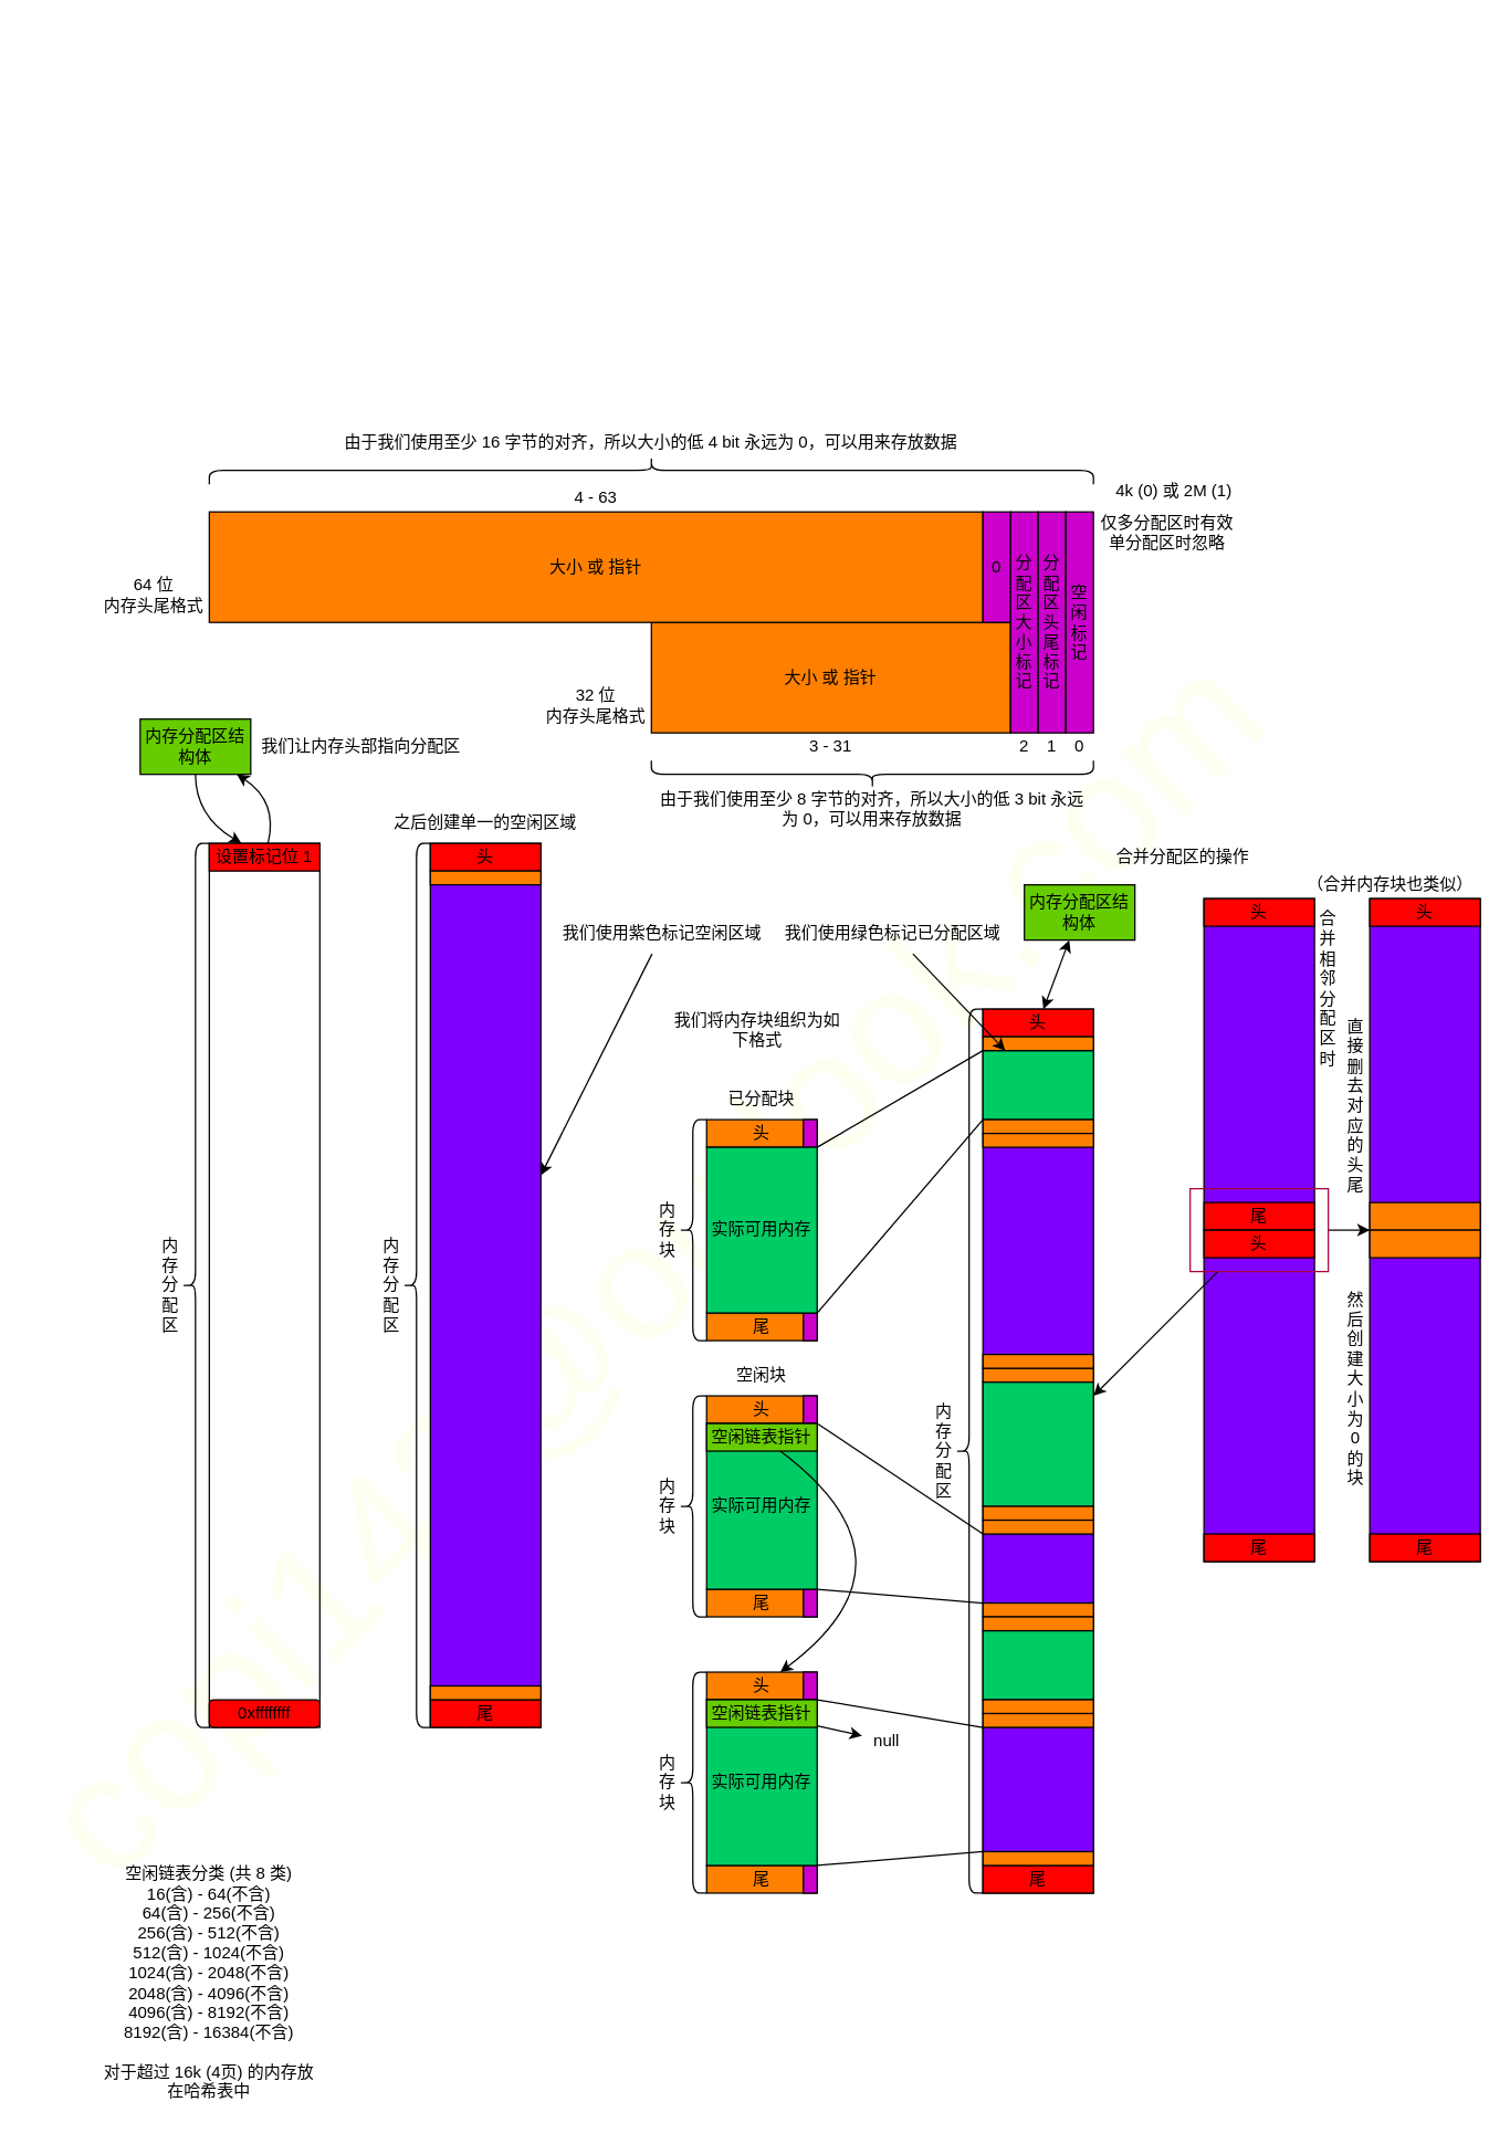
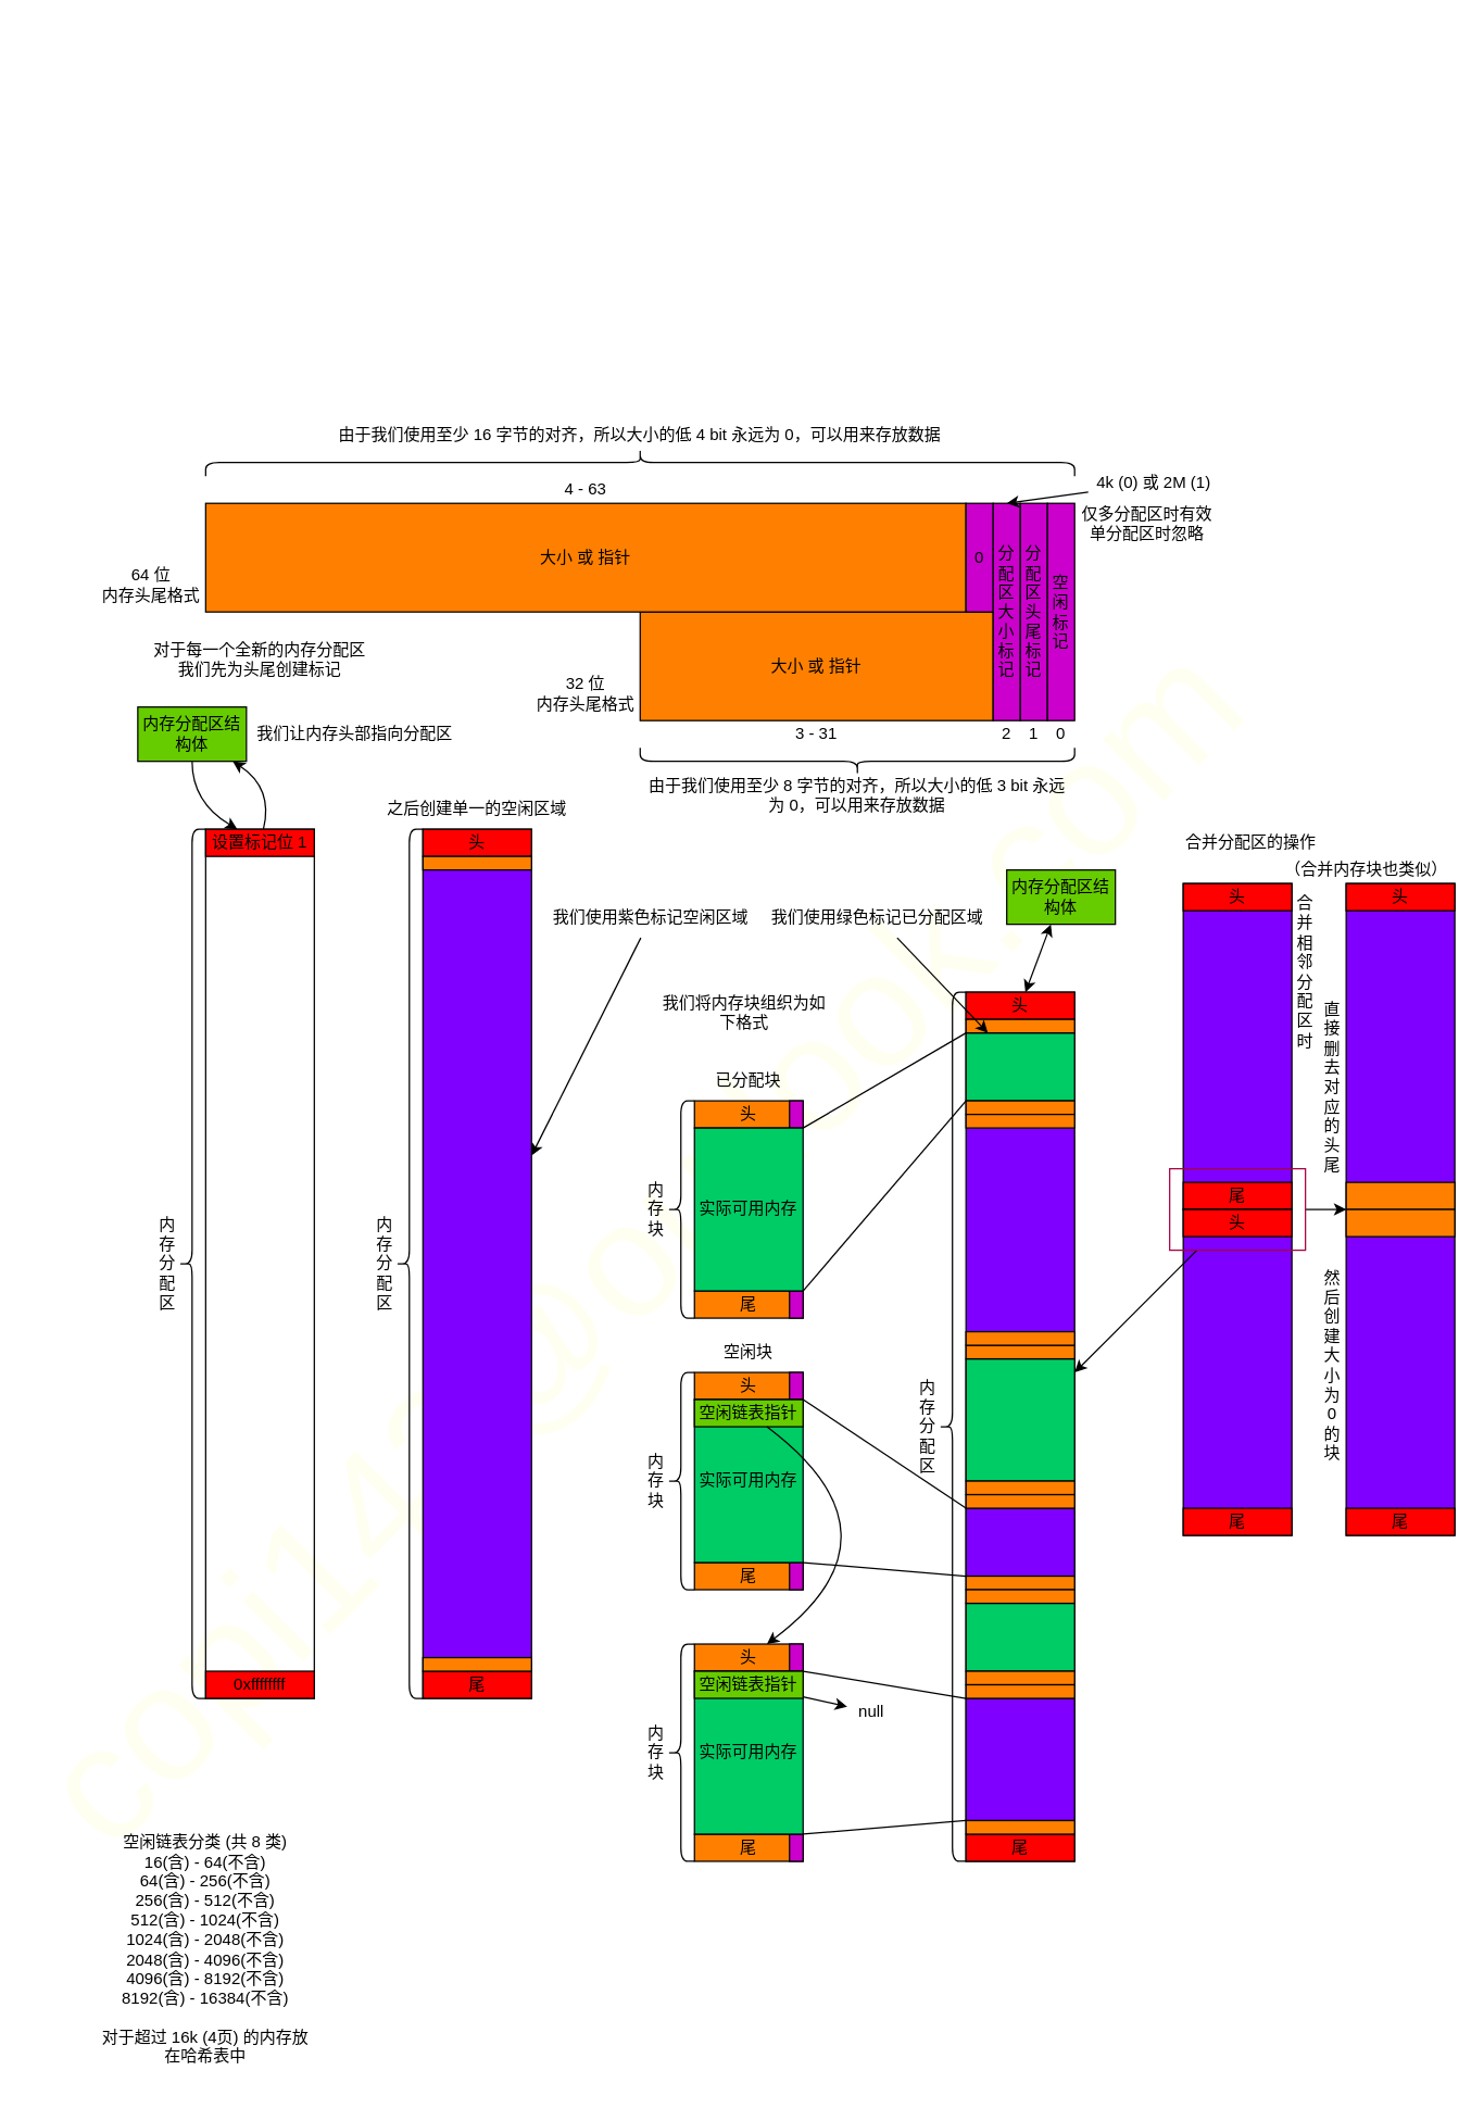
+ <mxCell id="118" style="edgeStyle=none;html=1;entryX=0.5;entryY=0;entryDx=0;entryDy=0;" parent="1" source="119" target="108" edge="1"><mxGeometry relative="1" as="geometry" /></mxCell>
+ <mxCell id="3" value="对于每一个全新的内存分配区&lt;br&gt;我们先为头尾创建标记" style="text;html=1;strokeColor=none;fillColor=none;align=center;verticalAlign=middle;whiteSpace=wrap;rounded=0;" parent="1" vertex="1"><mxGeometry x="60" y="470" width="160" height="30" as="geometry" /></mxCell>
- <mxCell id="141" value="合并分配区的操作" style="text;html=1;strokeColor=none;fillColor=none;align=center;verticalAlign=middle;whiteSpace=wrap;rounded=0;labelBackgroundColor=none;" parent="1" vertex="1"><mxGeometry x="755" y="610" width="100" height="20" as="geometry" /></mxCell>
+ <mxCell id="141" value="合并分配区的操作" style="text;html=1;strokeColor=none;fillColor=none;align=center;verticalAlign=middle;whiteSpace=wrap;rounded=0;labelBackgroundColor=none;" parent="1" vertex="1"><mxGeometry x="820" y="610" width="100" height="20" as="geometry" /></mxCell>
- <mxCell id="7" value="0xffffffff" style="whiteSpace=wrap;html=1;fillColor=#FF0000;rounded=1;" parent="4" vertex="1"><mxGeometry x="20" y="620" width="80" height="20" as="geometry" /></mxCell>
+ <mxCell id="7" value="0xffffffff" style="rounded=0;whiteSpace=wrap;html=1;fillColor=#FF0000;" parent="4" vertex="1"><mxGeometry x="20" y="620" width="80" height="20" as="geometry" /></mxCell>
